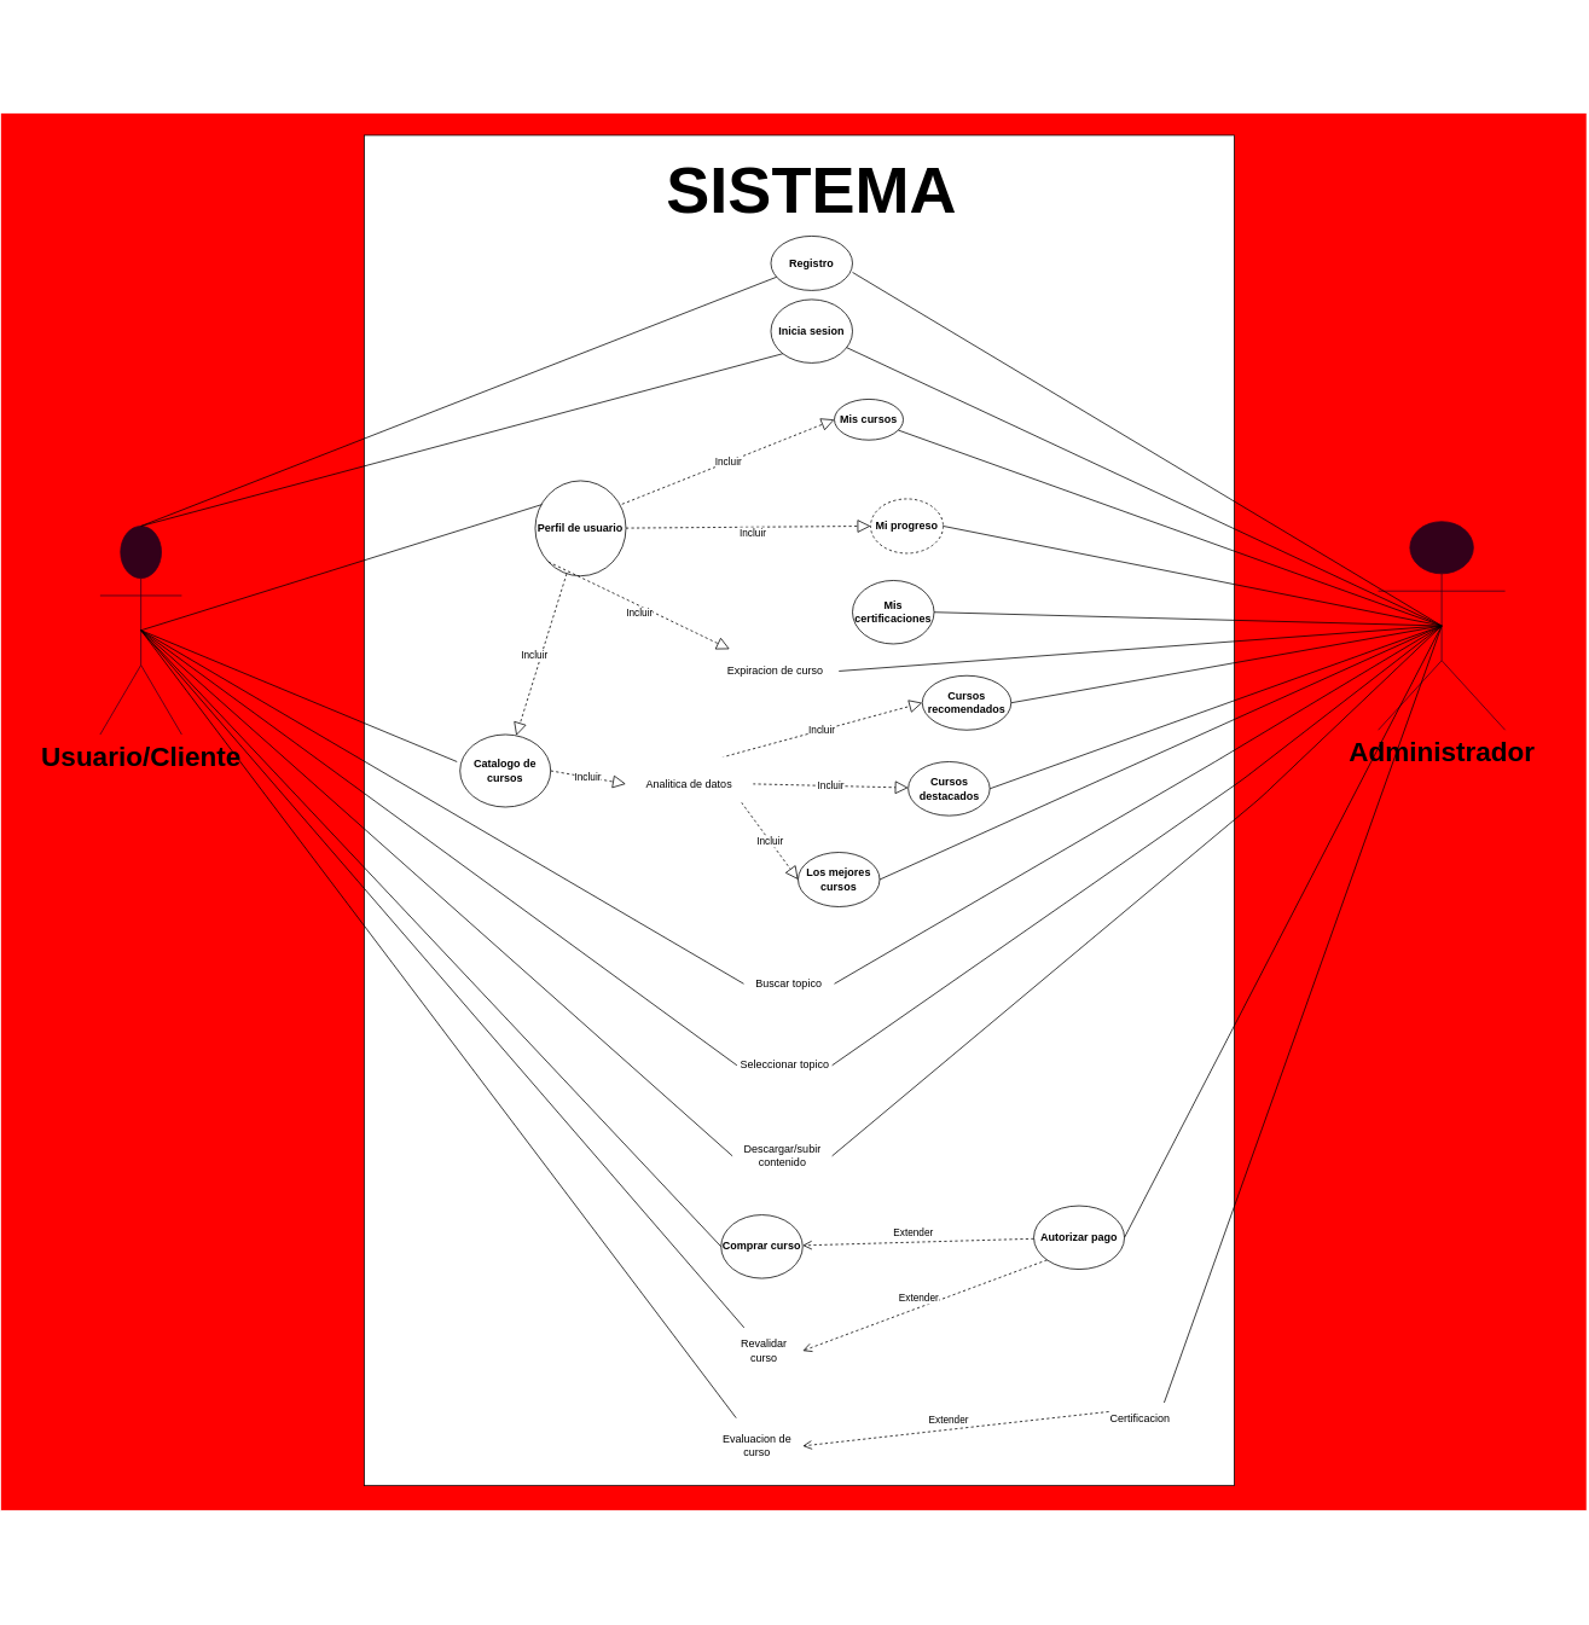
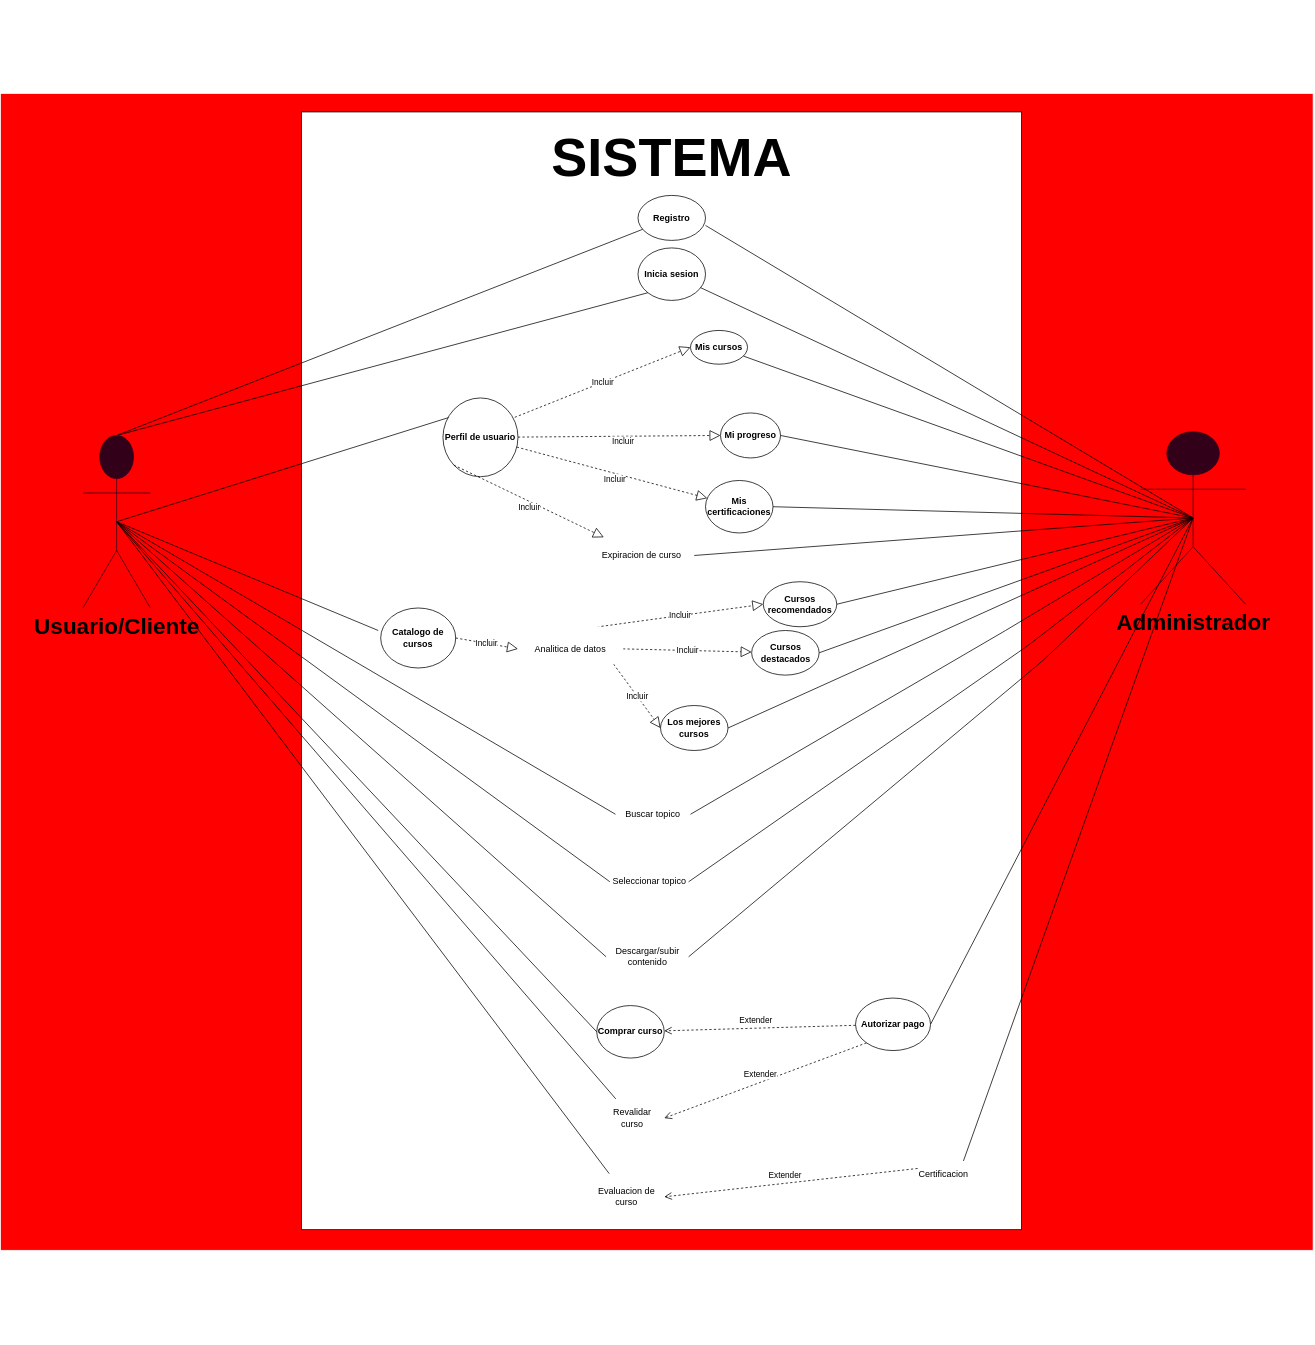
- <mxCell id="24" value="&lt;b&gt;Mi progreso&lt;/b&gt;" style="ellipse;whiteSpace=wrap;html=1;dashed=1;" vertex="1" parent="1"><mxGeometry x="877" y="550" width="80" height="60" as="geometry" /></mxCell>
+ <mxCell id="24" value="&lt;b&gt;Mi progreso&lt;/b&gt;" style="ellipse;whiteSpace=wrap;html=1;" vertex="1" parent="1"><mxGeometry x="877" y="550" width="80" height="60" as="geometry" /></mxCell>
- <mxCell id="28" value="Incluir" style="endArrow=block;dashed=1;endFill=0;endSize=12;html=1;" edge="1" parent="1" source="8" target="7"><mxGeometry x="0.039" y="-7" width="160" relative="1" as="geometry"><mxPoint x="1047" y="870" as="sourcePoint" /><mxPoint x="1151.645" y="951.716" as="targetPoint" /><mxPoint as="offset" /></mxGeometry></mxCell>
+ <mxCell id="28" value="Incluir" style="endArrow=block;dashed=1;endFill=0;endSize=12;html=1;" edge="1" parent="1" source="8" target="23"><mxGeometry x="0.039" y="-7" width="160" relative="1" as="geometry"><mxPoint x="1047" y="870" as="sourcePoint" /><mxPoint x="1151.645" y="951.716" as="targetPoint" /><mxPoint as="offset" /></mxGeometry></mxCell>
- <mxCell id="12" value="&lt;b&gt;Cursos recomendados&lt;/b&gt;" style="ellipse;whiteSpace=wrap;html=1;" vertex="1" parent="1"><mxGeometry x="934" y="745" width="98" height="60" as="geometry" /></mxCell>
+ <mxCell id="12" value="&lt;b&gt;Cursos recomendados&lt;/b&gt;" style="ellipse;whiteSpace=wrap;html=1;" vertex="1" parent="1"><mxGeometry x="934" y="775" width="98" height="60" as="geometry" /></mxCell>
